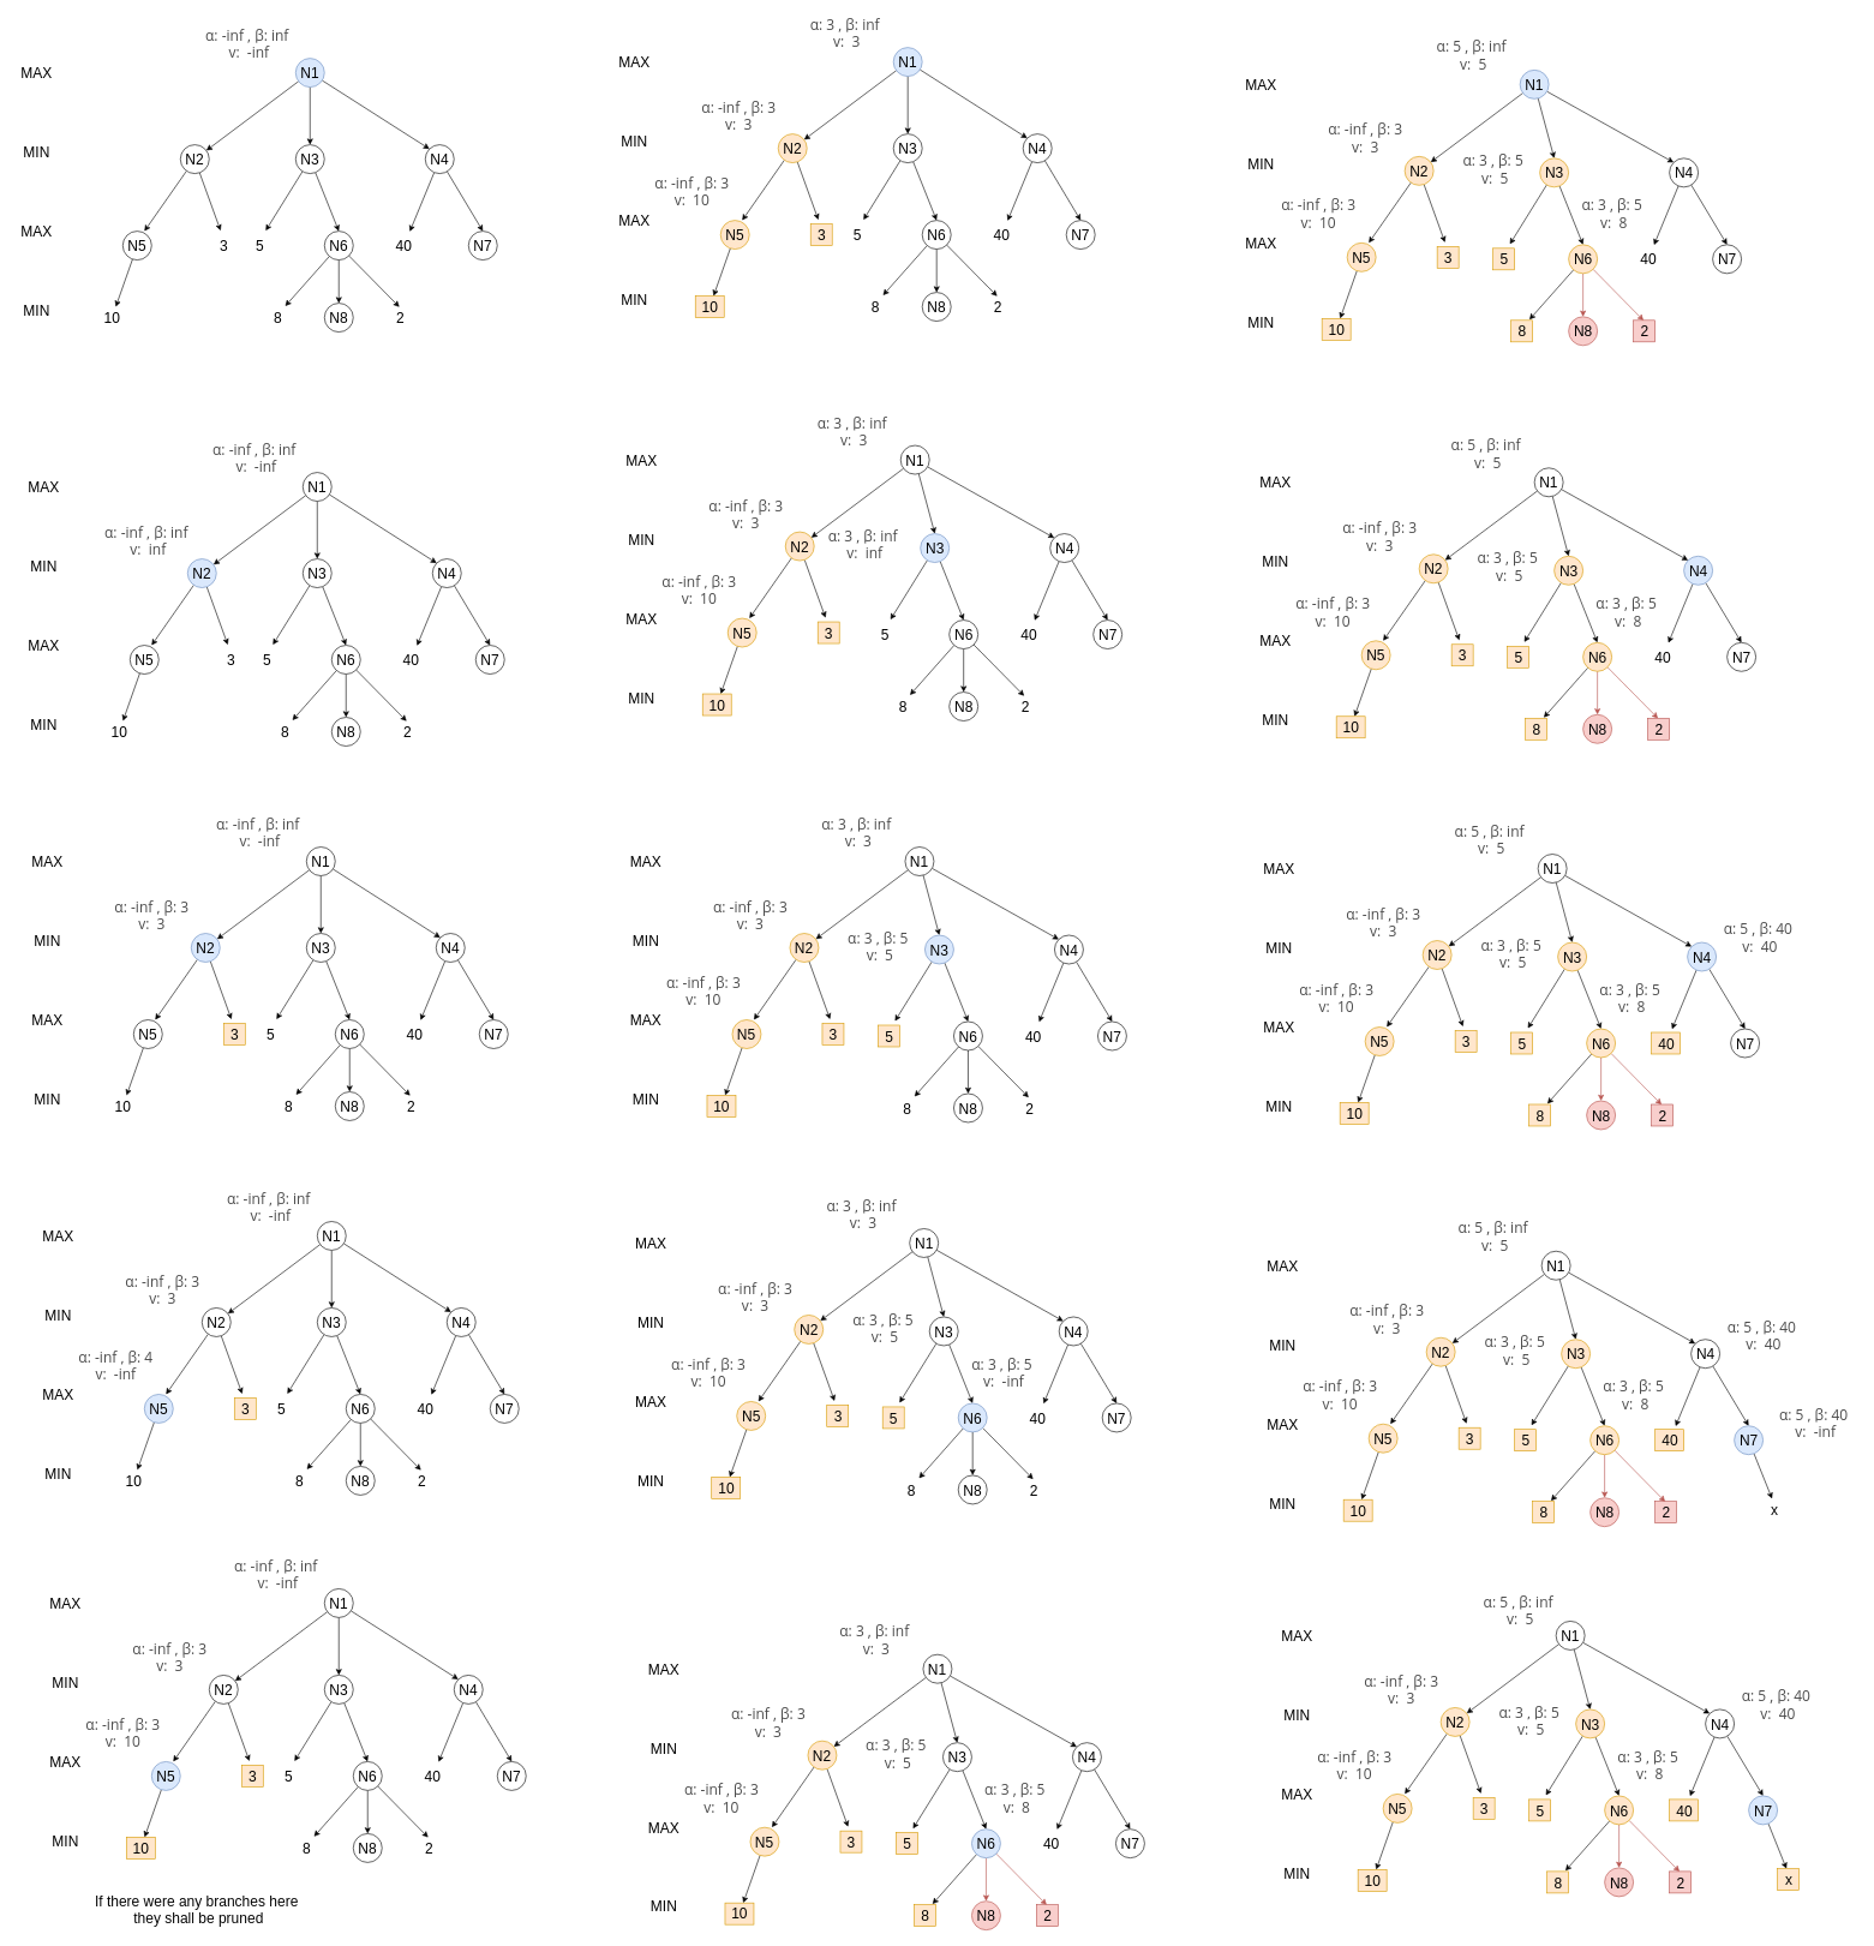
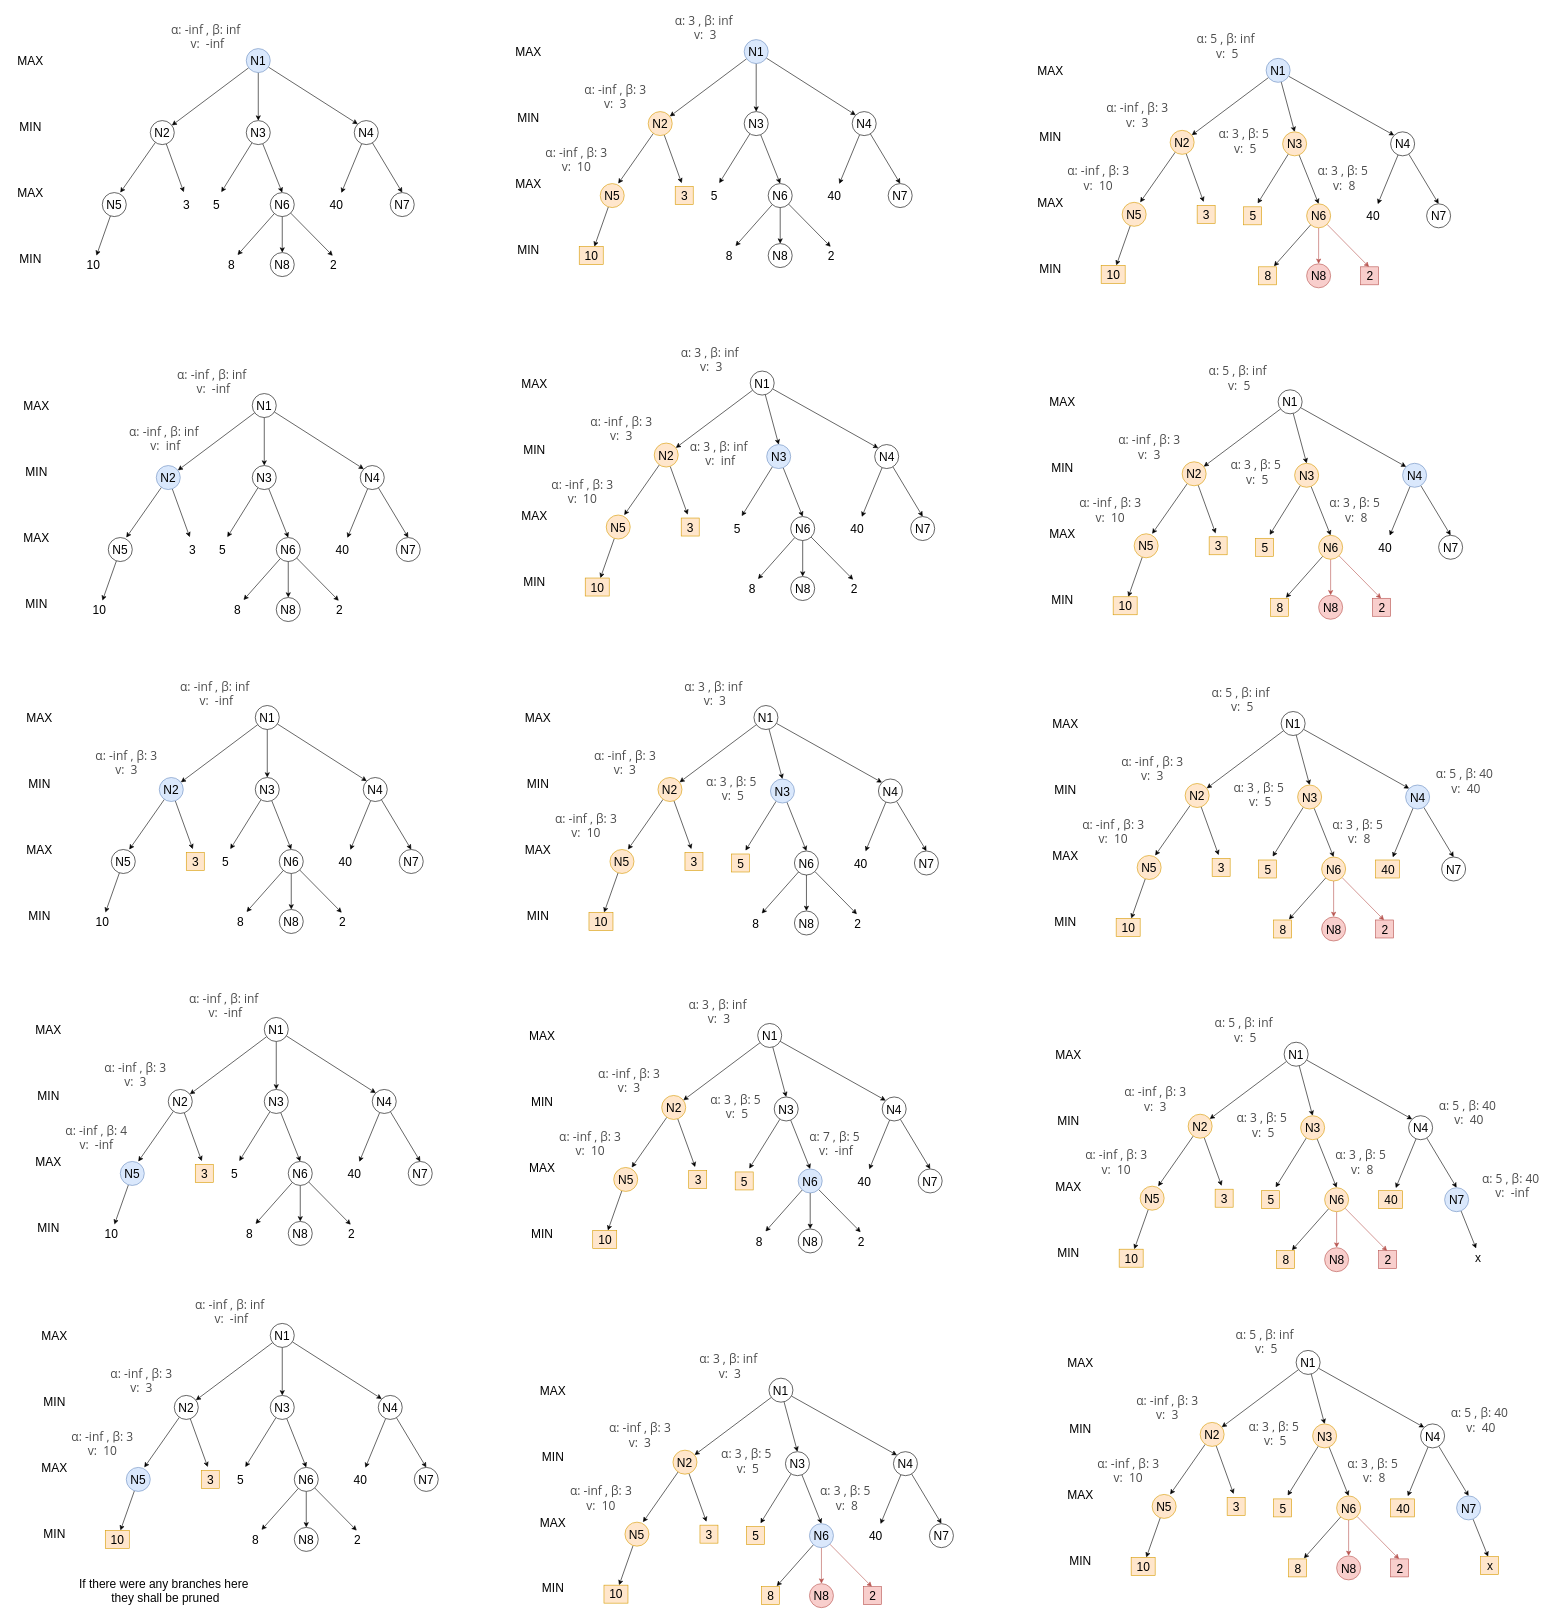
- <mxCell id="66" value="&lt;span style=&quot;color: rgb(74 , 74 , 74) ; font-family: &amp;#34;open sans&amp;#34; , sans-serif ; font-size: 20px ; background-color: rgb(255 , 255 , 255)&quot;&gt;α: -inf ,&amp;nbsp;&lt;/span&gt;&lt;span style=&quot;color: rgb(74 , 74 , 74) ; font-family: &amp;#34;open sans&amp;#34; , sans-serif ; font-size: 20px ; background-color: rgb(255 , 255 , 255)&quot;&gt;β: inf&amp;nbsp;&lt;br style=&quot;font-size: 20px&quot;&gt;v:&amp;nbsp; inf&lt;br style=&quot;font-size: 20px&quot;&gt;&lt;/span&gt;" style="text;html=1;align=center;verticalAlign=middle;resizable=0;points=[];autosize=1;fontSize=20;" vertex="1" parent="1"><mxGeometry x="140" y="725" width="130" height="50" as="geometry" /></mxCell>
+ <mxCell id="66" value="&lt;span style=&quot;color: rgb(74 , 74 , 74) ; font-family: &amp;#34;open sans&amp;#34; , sans-serif ; font-size: 20px ; background-color: rgb(255 , 255 , 255)&quot;&gt;α: -inf ,&amp;nbsp;&lt;/span&gt;&lt;span style=&quot;color: rgb(74 , 74 , 74) ; font-family: &amp;#34;open sans&amp;#34; , sans-serif ; font-size: 20px ; background-color: rgb(255 , 255 , 255)&quot;&gt;β: inf&amp;nbsp;&lt;br style=&quot;font-size: 20px&quot;&gt;v:&amp;nbsp; inf&lt;br style=&quot;font-size: 20px&quot;&gt;&lt;/span&gt;" style="text;html=1;align=center;verticalAlign=middle;resizable=0;points=[];autosize=1;fontSize=20;" vertex="1" parent="1"><mxGeometry x="210" y="705" width="130" height="50" as="geometry" /></mxCell>
- <mxCell id="308" value="&lt;span style=&quot;color: rgb(74 , 74 , 74) ; font-family: &amp;#34;open sans&amp;#34; , sans-serif ; font-size: 20px ; background-color: rgb(255 , 255 , 255)&quot;&gt;α: 3 ,&amp;nbsp;&lt;/span&gt;&lt;span style=&quot;color: rgb(74 , 74 , 74) ; font-family: &amp;#34;open sans&amp;#34; , sans-serif ; font-size: 20px ; background-color: rgb(255 , 255 , 255)&quot;&gt;β: 5&amp;nbsp;&lt;br style=&quot;font-size: 20px&quot;&gt;v:&amp;nbsp; -inf&lt;br style=&quot;font-size: 20px&quot;&gt;&lt;/span&gt;" style="text;html=1;align=center;verticalAlign=middle;resizable=0;points=[];autosize=1;fontSize=20;" vertex="1" parent="1"><mxGeometry x="1337.5" y="1880" width="110" height="50" as="geometry" /></mxCell>
+ <mxCell id="308" value="&lt;span style=&quot;color: rgb(74 , 74 , 74) ; font-family: &amp;#34;open sans&amp;#34; , sans-serif ; font-size: 20px ; background-color: rgb(255 , 255 , 255)&quot;&gt;α: 7 ,&amp;nbsp;&lt;/span&gt;&lt;span style=&quot;color: rgb(74 , 74 , 74) ; font-family: &amp;#34;open sans&amp;#34; , sans-serif ; font-size: 20px ; background-color: rgb(255 , 255 , 255)&quot;&gt;β: 5&amp;nbsp;&lt;br style=&quot;font-size: 20px&quot;&gt;v:&amp;nbsp; -inf&lt;br style=&quot;font-size: 20px&quot;&gt;&lt;/span&gt;" style="text;html=1;align=center;verticalAlign=middle;resizable=0;points=[];autosize=1;fontSize=20;" vertex="1" parent="1"><mxGeometry x="1337.5" y="1880" width="110" height="50" as="geometry" /></mxCell>
